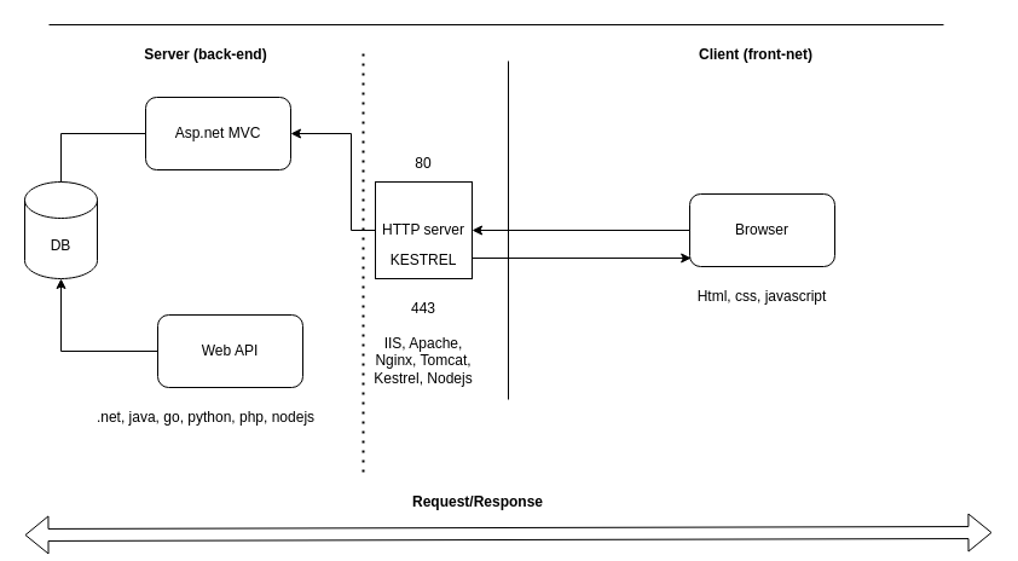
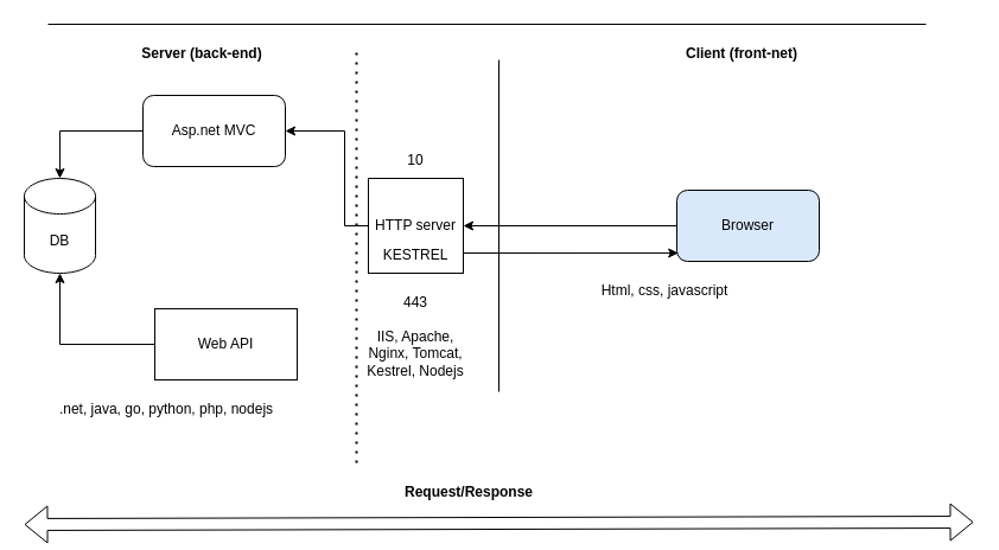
- <mxCell id="14" value="80" style="text;html=1;strokeColor=none;fillColor=none;align=center;verticalAlign=middle;whiteSpace=wrap;rounded=0;" parent="1" vertex="1"><mxGeometry x="320" y="120" width="60" height="30" as="geometry" /></mxCell>
+ <mxCell id="14" value="10" style="text;html=1;strokeColor=none;fillColor=none;align=center;verticalAlign=middle;whiteSpace=wrap;rounded=0;" parent="1" vertex="1"><mxGeometry x="320" y="120" width="60" height="30" as="geometry" /></mxCell>
- <mxCell id="6" style="edgeStyle=orthogonalEdgeStyle;rounded=0;orthogonalLoop=1;jettySize=auto;html=1;entryX=0.5;entryY=0;entryDx=0;entryDy=0;entryPerimeter=0;endArrow=none;" parent="1" source="7" target="5" edge="1"><mxGeometry relative="1" as="geometry" /></mxCell>
+ <mxCell id="6" style="edgeStyle=orthogonalEdgeStyle;rounded=0;orthogonalLoop=1;jettySize=auto;html=1;entryX=0.5;entryY=0;entryDx=0;entryDy=0;entryPerimeter=0;" parent="1" source="7" target="5" edge="1"><mxGeometry relative="1" as="geometry" /></mxCell>
- <mxCell id="11" value="Browser" style="rounded=1;whiteSpace=wrap;html=1;" parent="1" vertex="1"><mxGeometry x="570" y="160" width="120" height="60" as="geometry" /></mxCell>
+ <mxCell id="11" value="Browser" style="rounded=1;whiteSpace=wrap;html=1;fillColor=#dae8fc;" parent="1" vertex="1"><mxGeometry x="570" y="160" width="120" height="60" as="geometry" /></mxCell>
- <mxCell id="21" value="Html, css, javascript" style="text;html=1;strokeColor=none;fillColor=none;align=center;verticalAlign=middle;whiteSpace=wrap;rounded=0;" parent="1" vertex="1"><mxGeometry x="520" y="230" width="220" height="30" as="geometry" /></mxCell>
+ <mxCell id="21" value="Html, css, javascript" style="text;html=1;strokeColor=none;fillColor=none;align=center;verticalAlign=middle;whiteSpace=wrap;rounded=0;" parent="1" vertex="1"><mxGeometry x="450" y="230" width="220" height="30" as="geometry" /></mxCell>
- <mxCell id="13" value="Web API" style="rounded=1;whiteSpace=wrap;html=1;" parent="1" vertex="1"><mxGeometry x="130" y="260" width="120" height="60" as="geometry" /></mxCell>
+ <mxCell id="13" value="Web API" style="whiteSpace=wrap;html=1;rounded=0;" parent="1" vertex="1"><mxGeometry x="130" y="260" width="120" height="60" as="geometry" /></mxCell>
- <mxCell id="22" value=".net, java, go, python, php, nodejs" style="text;html=1;strokeColor=none;fillColor=none;align=center;verticalAlign=middle;whiteSpace=wrap;rounded=0;" parent="1" vertex="1"><mxGeometry x="50" y="330" width="240" height="30" as="geometry" /></mxCell>
+ <mxCell id="22" value=".net, java, go, python, php, nodejs" style="text;html=1;strokeColor=none;fillColor=none;align=center;verticalAlign=middle;whiteSpace=wrap;rounded=0;" parent="1" vertex="1"><mxGeometry x="20" y="330" width="240" height="30" as="geometry" /></mxCell>
